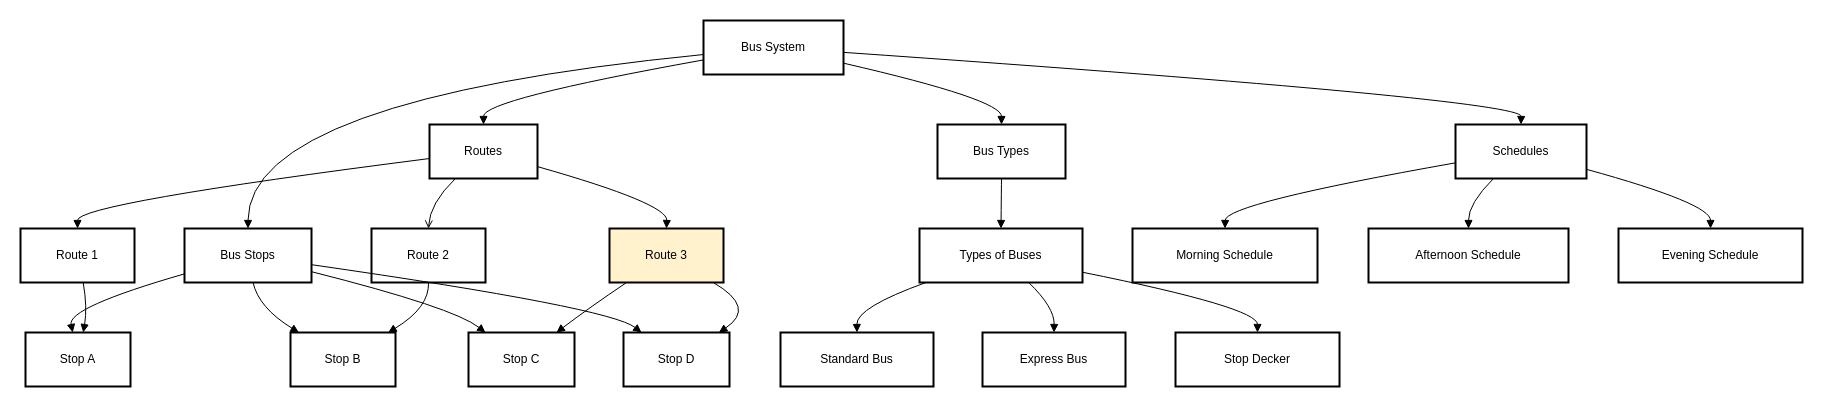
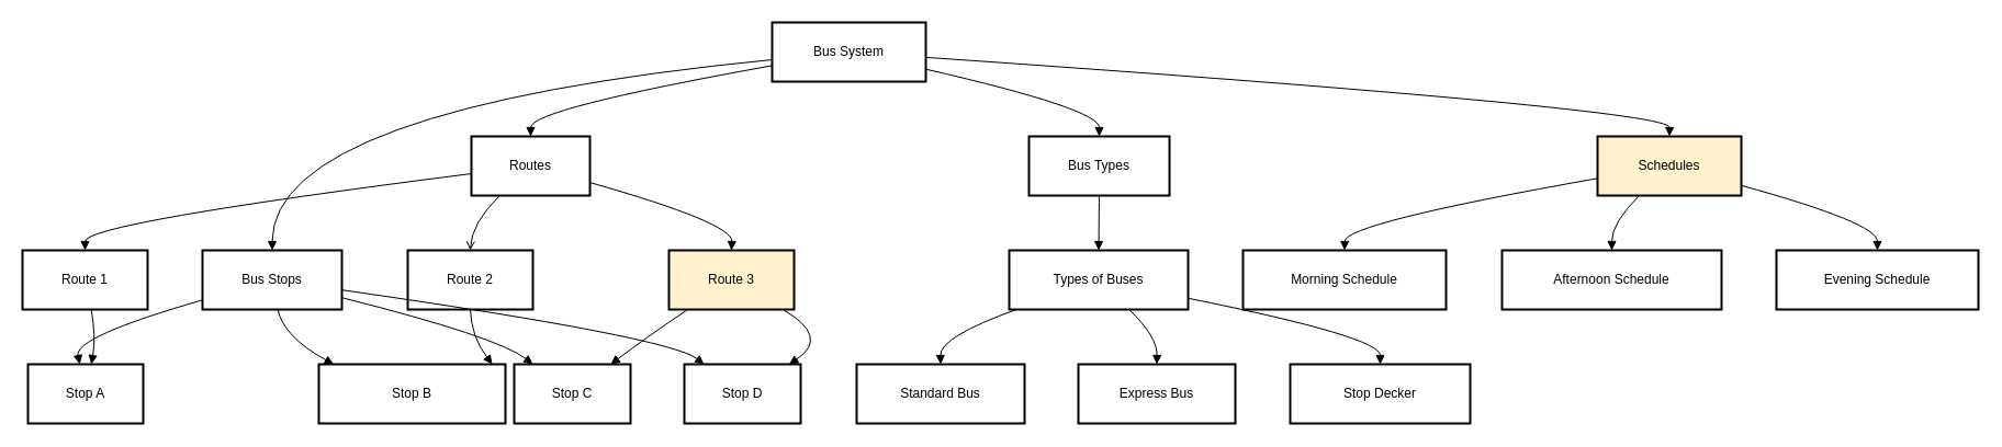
- <mxCell id="6" value="Schedules" style="whiteSpace=wrap;strokeWidth=2;" vertex="1" parent="1"><mxGeometry x="1455" y="124" width="131" height="54" as="geometry" /></mxCell>
+ <mxCell id="6" value="Schedules" style="whiteSpace=wrap;strokeWidth=2;fillColor=#fff2cc;" vertex="1" parent="1"><mxGeometry x="1455" y="124" width="131" height="54" as="geometry" /></mxCell>
- <mxCell id="11" value="Stop B" style="whiteSpace=wrap;strokeWidth=2;" vertex="1" parent="1"><mxGeometry x="290" y="332" width="105" height="54" as="geometry" /></mxCell>
+ <mxCell id="11" value="Stop B" style="whiteSpace=wrap;strokeWidth=2;" vertex="1" parent="1"><mxGeometry x="290" y="332" width="170" height="54" as="geometry" /></mxCell>
